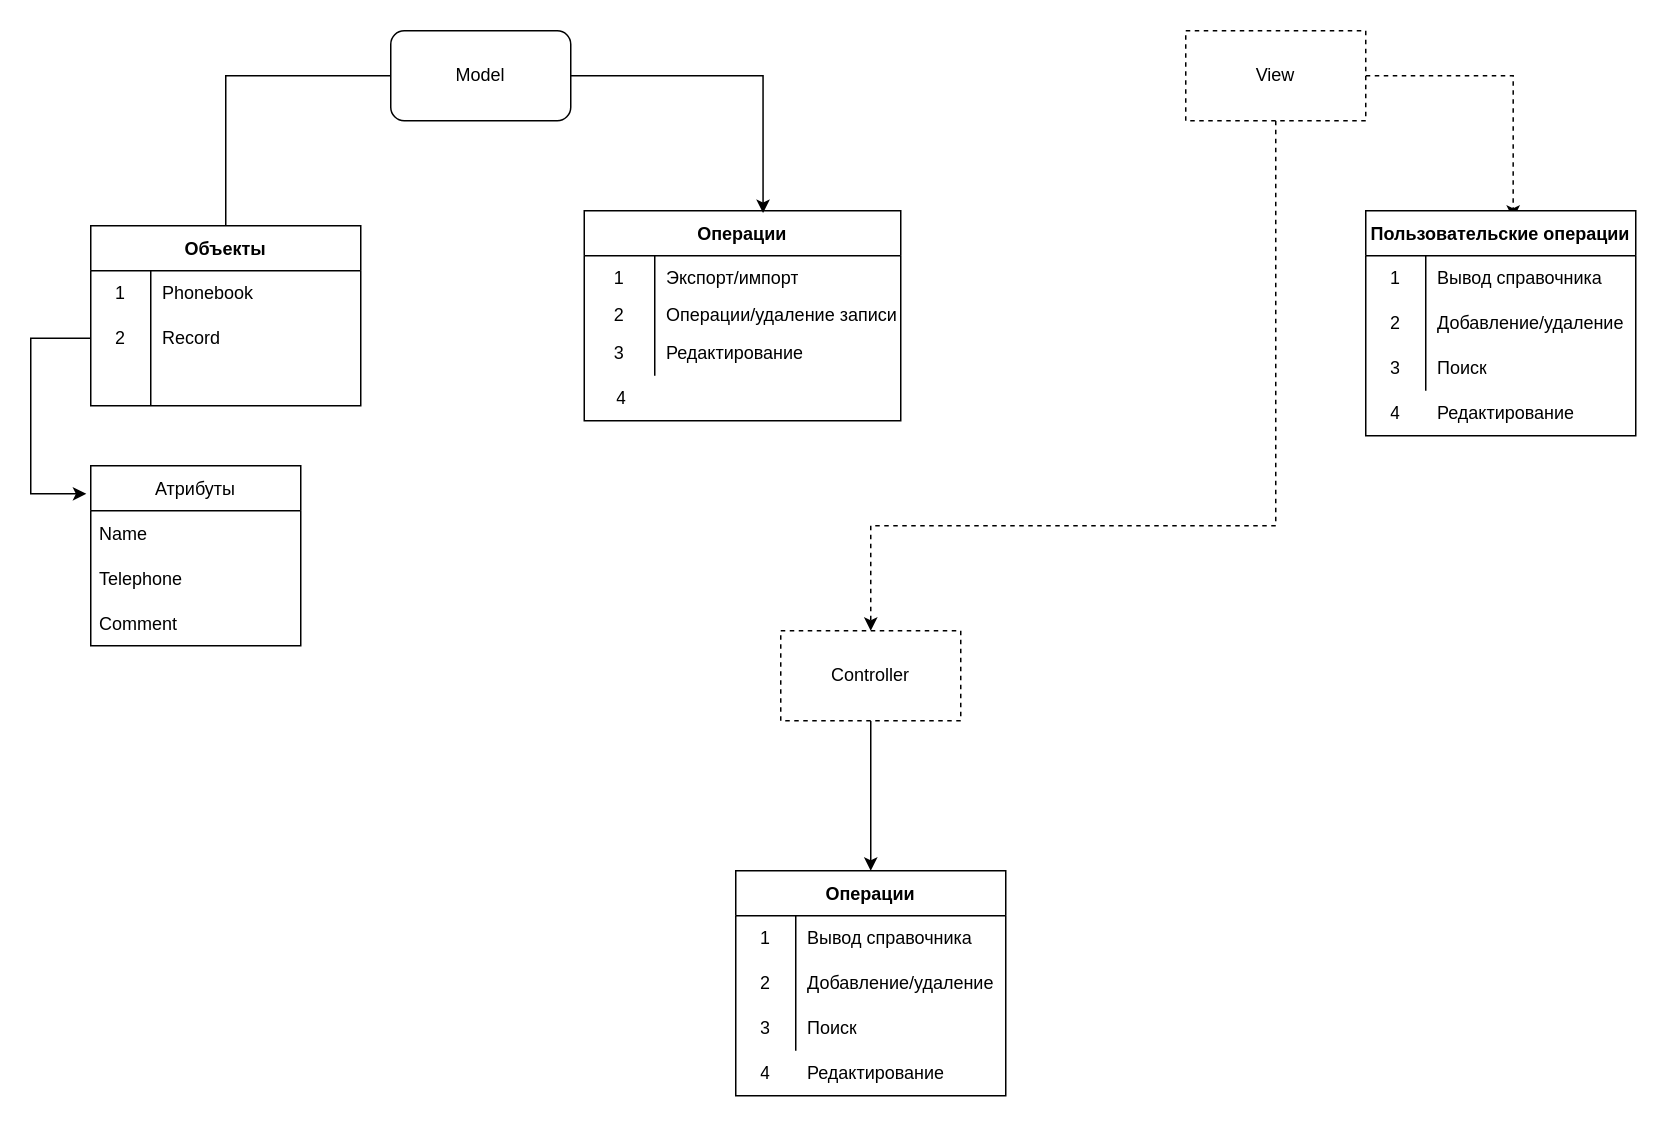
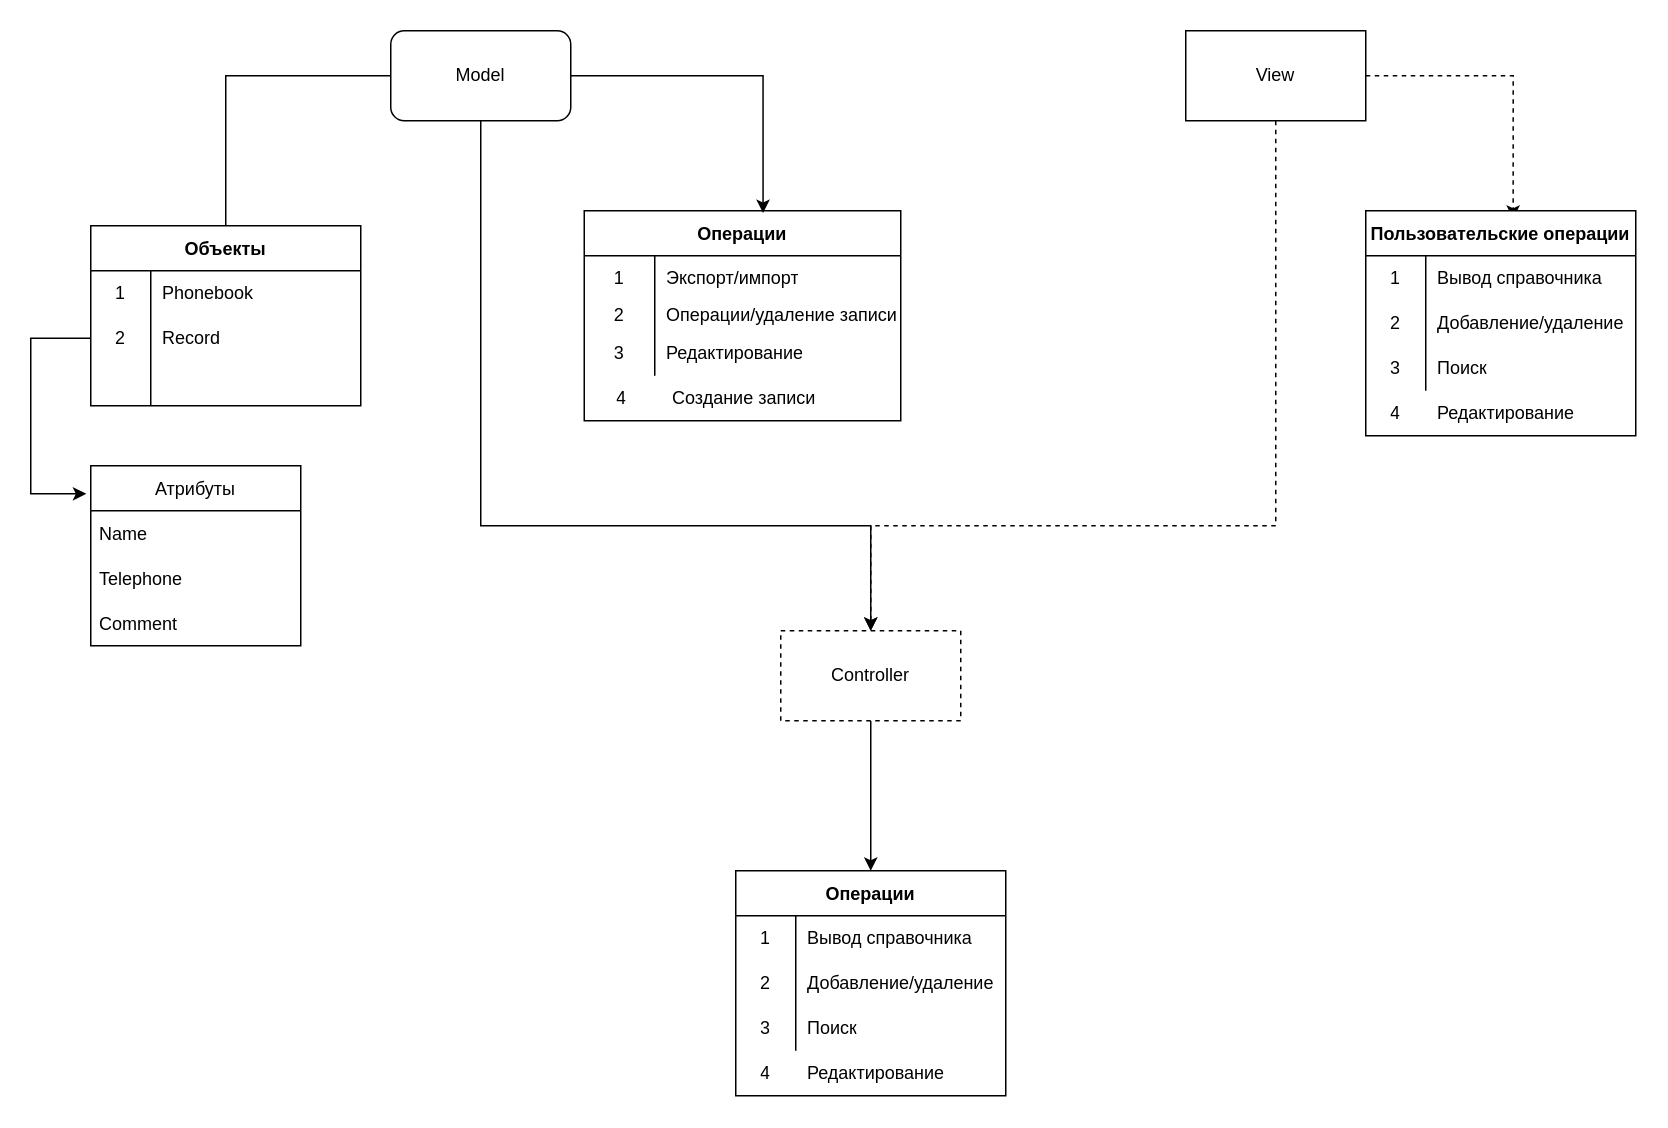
- <mxCell id="35" value="View" style="rounded=0;whiteSpace=wrap;html=1;dashed=1;" vertex="1" parent="1"><mxGeometry x="790" y="20" width="120" height="60" as="geometry" /></mxCell>
+ <mxCell id="35" value="View" style="rounded=0;whiteSpace=wrap;html=1;" vertex="1" parent="1"><mxGeometry x="790" y="20" width="120" height="60" as="geometry" /></mxCell>
+ <mxCell id="31" value="Создание записи" style="shape=partialRectangle;html=1;whiteSpace=wrap;connectable=0;fillColor=none;top=0;left=0;bottom=0;right=0;align=left;spacingLeft=6;overflow=hidden;" vertex="1" parent="1"><mxGeometry x="440" y="250" width="140" height="30" as="geometry"><mxRectangle width="140" height="30" as="alternateBounds" /></mxGeometry></mxCell>
+ <mxCell id="29" style="edgeStyle=orthogonalEdgeStyle;rounded=0;orthogonalLoop=1;jettySize=auto;html=1;exitX=0.5;exitY=1;exitDx=0;exitDy=0;" edge="1" parent="1" source="30" target="50"><mxGeometry relative="1" as="geometry"><Array as="points"><mxPoint x="320" y="350" /><mxPoint x="580" y="350" /></Array></mxGeometry></mxCell>
